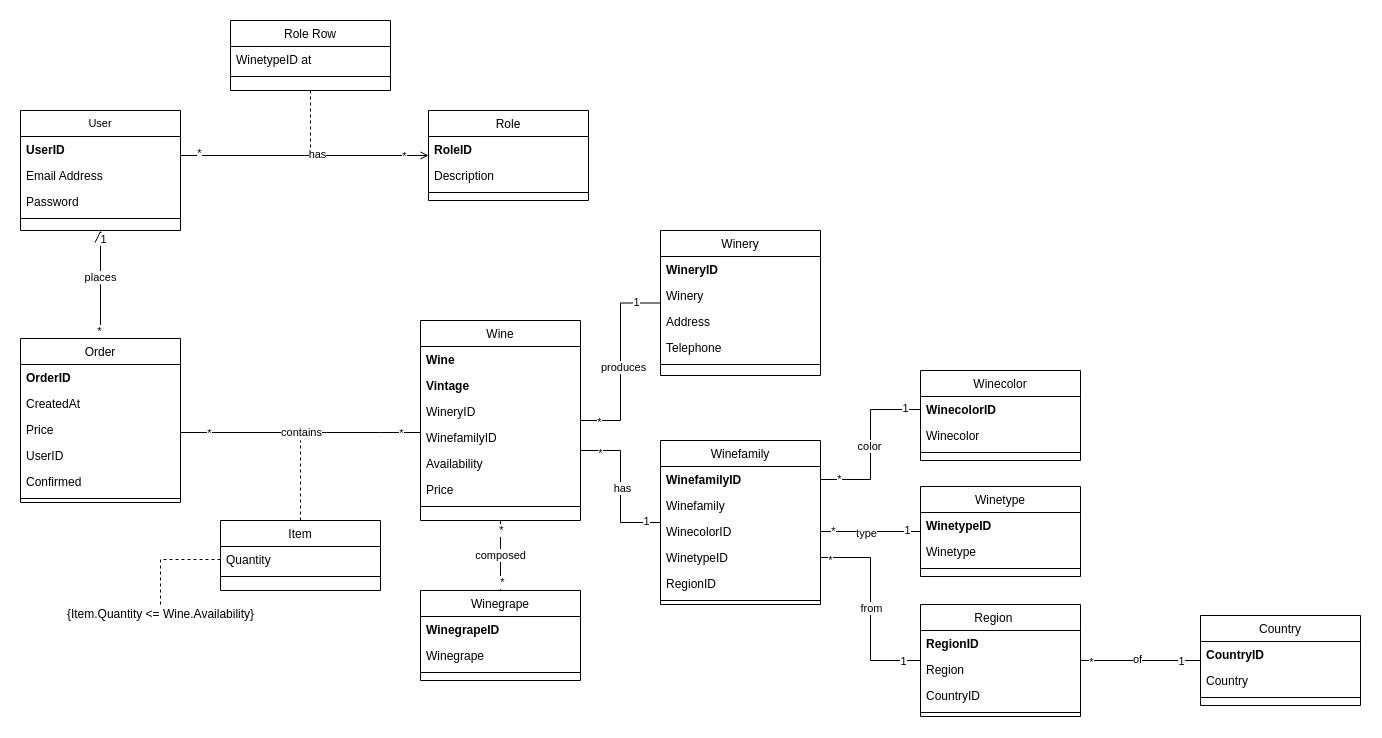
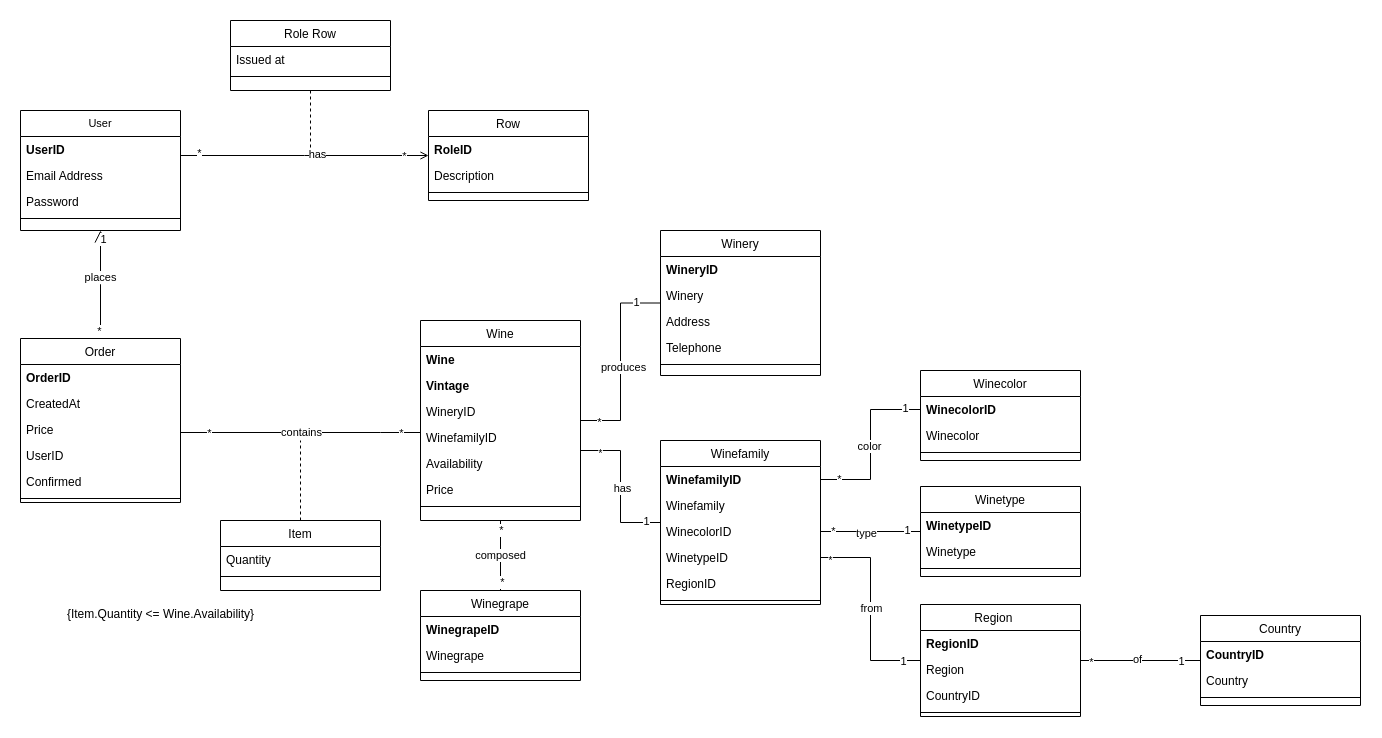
- <mxCell id="102" value="WinetypeID at" style="text;align=left;verticalAlign=top;spacingLeft=4;spacingRight=4;overflow=hidden;rotatable=0;points=[[0,0.5],[1,0.5]];portConstraint=eastwest;fontStyle=0" vertex="1" parent="101"><mxGeometry y="26" width="160" height="26" as="geometry" /></mxCell>
+ <mxCell id="102" value="Issued at" style="text;align=left;verticalAlign=top;spacingLeft=4;spacingRight=4;overflow=hidden;rotatable=0;points=[[0,0.5],[1,0.5]];portConstraint=eastwest;fontStyle=0" vertex="1" parent="101"><mxGeometry y="26" width="160" height="26" as="geometry" /></mxCell>
- <mxCell id="22" value="Role" style="swimlane;fontStyle=0;align=center;verticalAlign=top;childLayout=stackLayout;horizontal=1;startSize=26;horizontalStack=0;resizeParent=1;resizeLast=0;collapsible=1;marginBottom=0;rounded=0;shadow=0;strokeWidth=1;" parent="1" vertex="1"><mxGeometry x="428" y="110" width="160" height="90" as="geometry"><mxRectangle x="550" y="140" width="160" height="26" as="alternateBounds" /></mxGeometry></mxCell>
+ <mxCell id="22" value="Row" style="swimlane;fontStyle=0;align=center;verticalAlign=top;childLayout=stackLayout;horizontal=1;startSize=26;horizontalStack=0;resizeParent=1;resizeLast=0;collapsible=1;marginBottom=0;rounded=0;shadow=0;strokeWidth=1;" parent="1" vertex="1"><mxGeometry x="428" y="110" width="160" height="90" as="geometry"><mxRectangle x="550" y="140" width="160" height="26" as="alternateBounds" /></mxGeometry></mxCell>
- <mxCell id="109" style="edgeStyle=orthogonalEdgeStyle;rounded=0;orthogonalLoop=1;jettySize=auto;html=1;dashed=1;endArrow=none;endFill=0;" edge="1" parent="1" source="106" target="108"><mxGeometry relative="1" as="geometry" /></mxCell>
